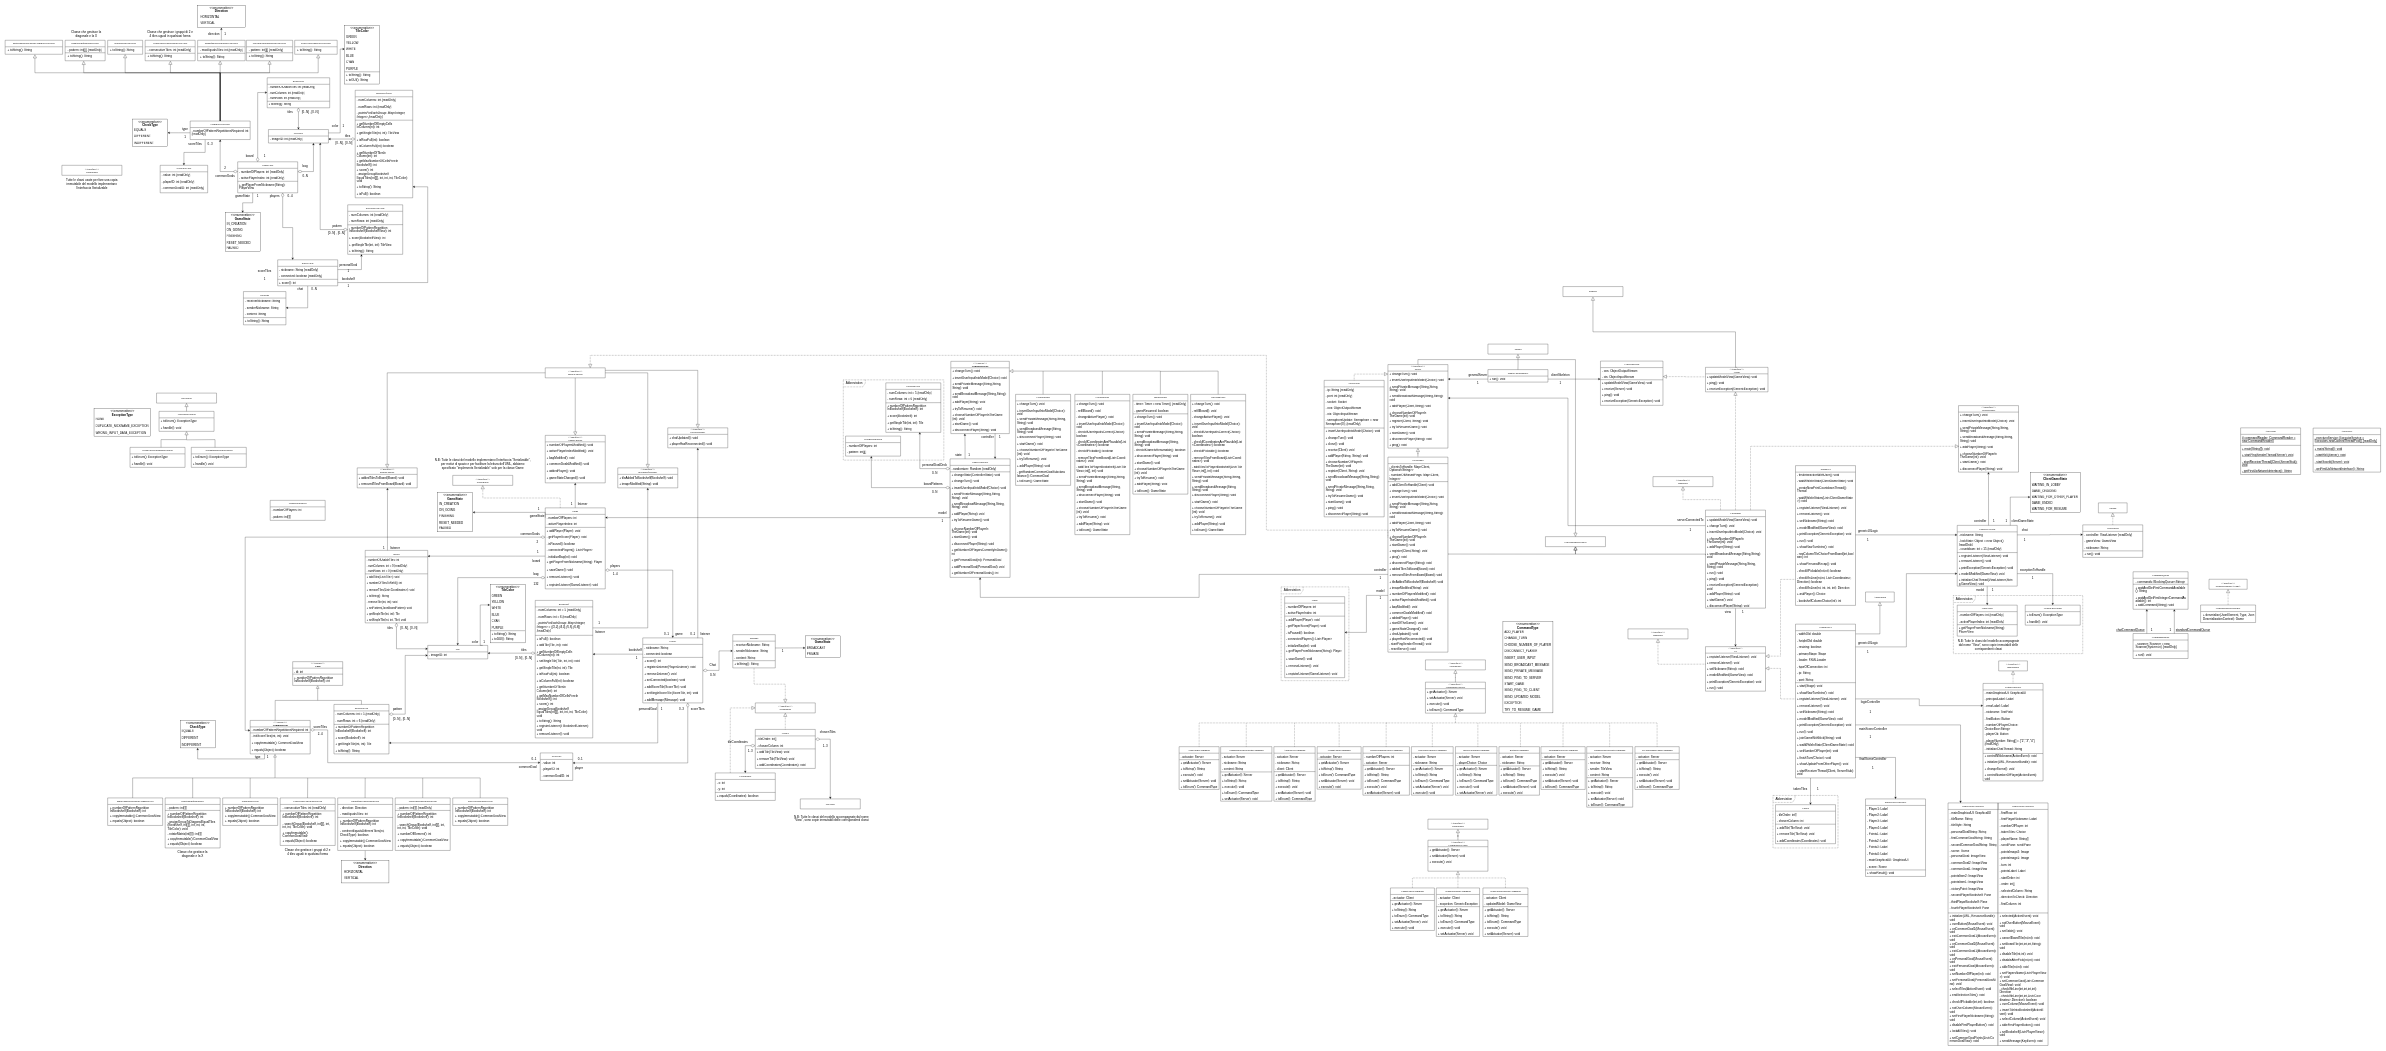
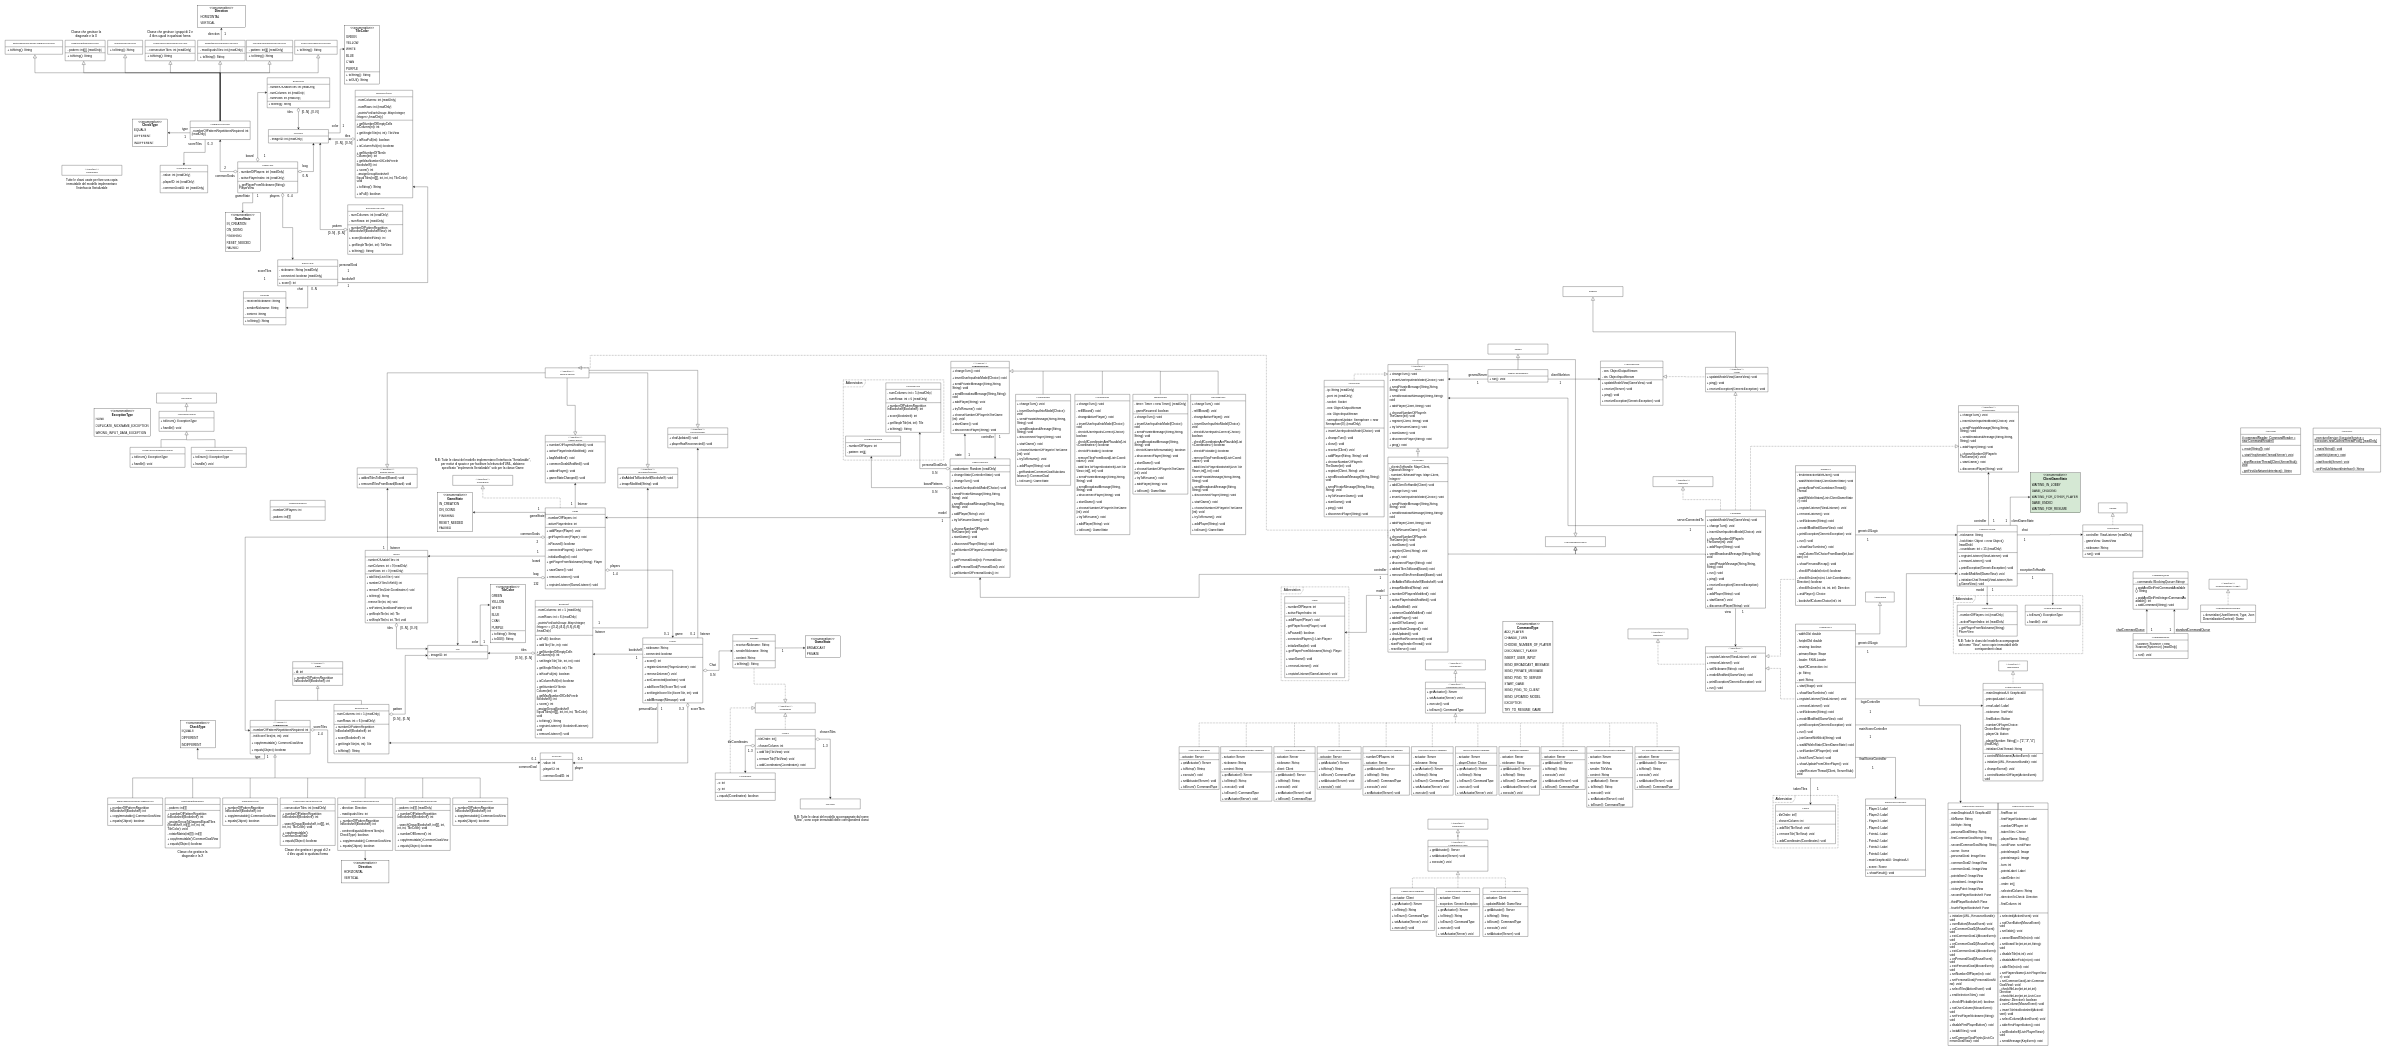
- <mxCell id="699" style="edgeStyle=orthogonalEdgeStyle;rounded=0;orthogonalLoop=1;jettySize=auto;html=1;exitX=1;exitY=0.5;exitDx=0;exitDy=0;entryX=0.25;entryY=1;entryDx=0;entryDy=0;" parent="1" source="693" target="680" edge="1"><mxGeometry relative="1" as="geometry"><mxPoint x="1440" y="1040" as="targetPoint" /></mxGeometry></mxCell>
- <mxCell id="310" value="&amp;lt;&amp;lt;Interface&amp;gt;&amp;gt;&lt;br&gt;ModelListener" style="swimlane;html=1;fontStyle=0;childLayout=stackLayout;horizontal=1;startSize=60;fillColor=none;horizontalStack=0;resizeParent=1;resizeLast=0;collapsible=1;marginBottom=0;swimlaneFillColor=#ffffff;rounded=0;shadow=0;comic=0;labelBackgroundColor=none;strokeWidth=1;fontFamily=Verdana;fontSize=10;align=center;" parent="1" vertex="1"><mxGeometry x="2180" y="1470" width="240" height="40" as="geometry" /></mxCell>
+ <mxCell id="310" value="&amp;lt;&amp;lt;Interface&amp;gt;&amp;gt;&lt;br&gt;ModelListener" style="swimlane;html=1;fontStyle=0;childLayout=stackLayout;horizontal=1;startSize=60;fillColor=none;horizontalStack=0;resizeParent=1;resizeLast=0;collapsible=1;marginBottom=0;swimlaneFillColor=#ffffff;rounded=0;shadow=0;comic=0;labelBackgroundColor=none;strokeWidth=1;fontFamily=Verdana;fontSize=10;align=center;" parent="1" vertex="1"><mxGeometry x="2180" y="1470" width="175" height="40" as="geometry" /></mxCell>
- <mxCell id="495" value="&lt;p style=&quot;margin:0px;margin-top:4px;text-align:center;&quot;&gt;&lt;i&gt;&amp;lt;&amp;lt;enumeration&amp;gt;&amp;gt;&lt;/i&gt;&lt;br&gt;&lt;b&gt;ClientGameState&lt;/b&gt;&lt;/p&gt;" style="verticalAlign=top;align=left;overflow=fill;fontSize=12;fontFamily=Helvetica;html=1;rounded=0;shadow=0;comic=0;labelBackgroundColor=none;strokeWidth=1" parent="1" vertex="1"><mxGeometry x="8118.75" y="1890" width="200" height="160" as="geometry" /></mxCell>
+ <mxCell id="495" value="&lt;p style=&quot;margin:0px;margin-top:4px;text-align:center;&quot;&gt;&lt;i&gt;&amp;lt;&amp;lt;enumeration&amp;gt;&amp;gt;&lt;/i&gt;&lt;br&gt;&lt;b&gt;ClientGameState&lt;/b&gt;&lt;/p&gt;" style="verticalAlign=top;align=left;overflow=fill;fontSize=12;fontFamily=Helvetica;html=1;rounded=0;shadow=0;comic=0;labelBackgroundColor=none;strokeWidth=1;fillColor=#d5e8d4;" parent="1" vertex="1"><mxGeometry x="8118.75" y="1890" width="200" height="160" as="geometry" /></mxCell>
